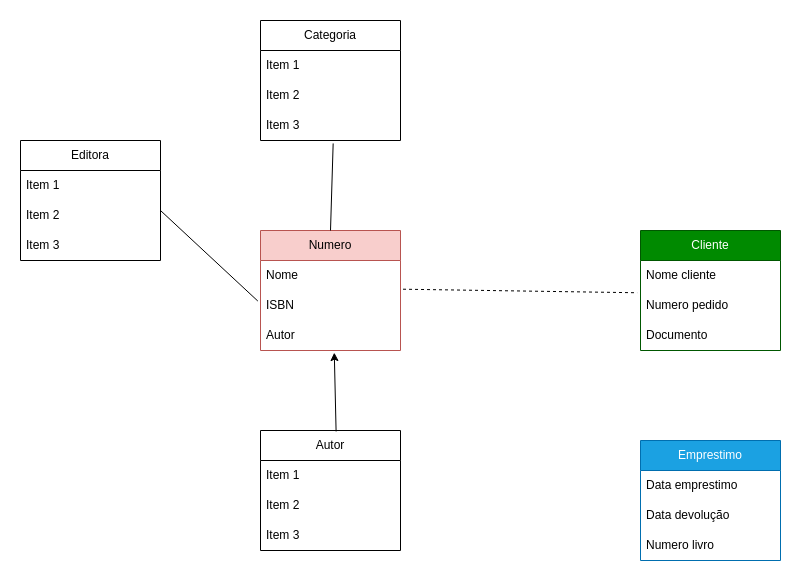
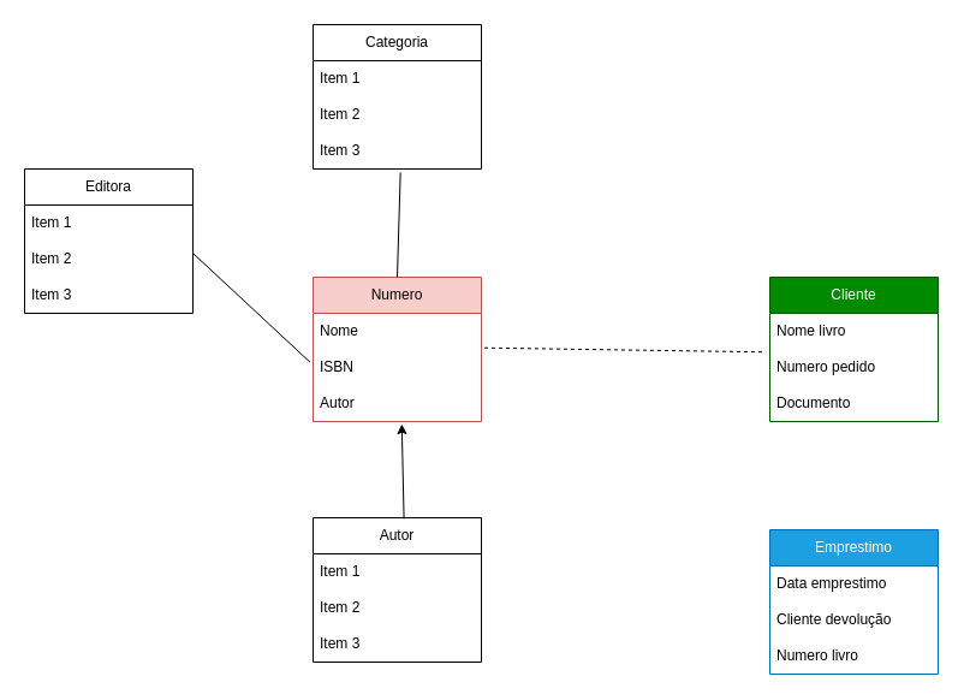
- <mxCell id="11" value="Nome cliente" style="text;strokeColor=none;fillColor=none;align=left;verticalAlign=middle;spacingLeft=4;spacingRight=4;overflow=hidden;points=[[0,0.5],[1,0.5]];portConstraint=eastwest;rotatable=0;whiteSpace=wrap;html=1;" parent="10" vertex="1"><mxGeometry y="30" width="140" height="30" as="geometry" /></mxCell>
+ <mxCell id="11" value="Nome livro" style="text;strokeColor=none;fillColor=none;align=left;verticalAlign=middle;spacingLeft=4;spacingRight=4;overflow=hidden;points=[[0,0.5],[1,0.5]];portConstraint=eastwest;rotatable=0;whiteSpace=wrap;html=1;" parent="10" vertex="1"><mxGeometry y="30" width="140" height="30" as="geometry" /></mxCell>
- <mxCell id="8" value="Data devolução" style="text;strokeColor=none;fillColor=none;align=left;verticalAlign=middle;spacingLeft=4;spacingRight=4;overflow=hidden;points=[[0,0.5],[1,0.5]];portConstraint=eastwest;rotatable=0;whiteSpace=wrap;html=1;" parent="6" vertex="1"><mxGeometry y="60" width="140" height="30" as="geometry" /></mxCell>
+ <mxCell id="8" value="Cliente devolução" style="text;strokeColor=none;fillColor=none;align=left;verticalAlign=middle;spacingLeft=4;spacingRight=4;overflow=hidden;points=[[0,0.5],[1,0.5]];portConstraint=eastwest;rotatable=0;whiteSpace=wrap;html=1;" parent="6" vertex="1"><mxGeometry y="60" width="140" height="30" as="geometry" /></mxCell>
